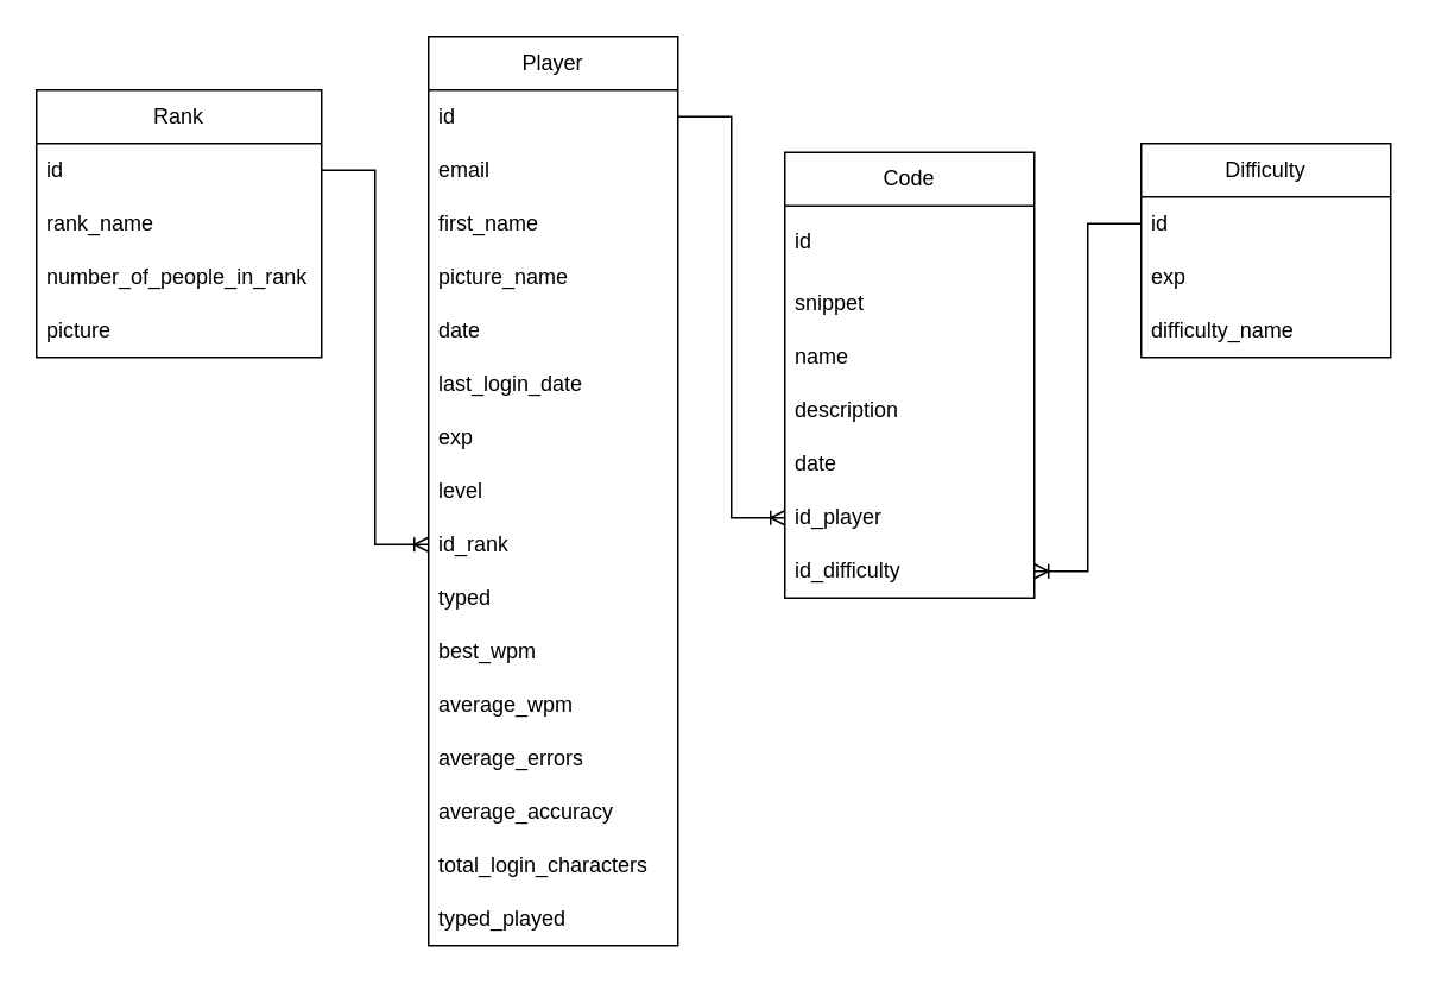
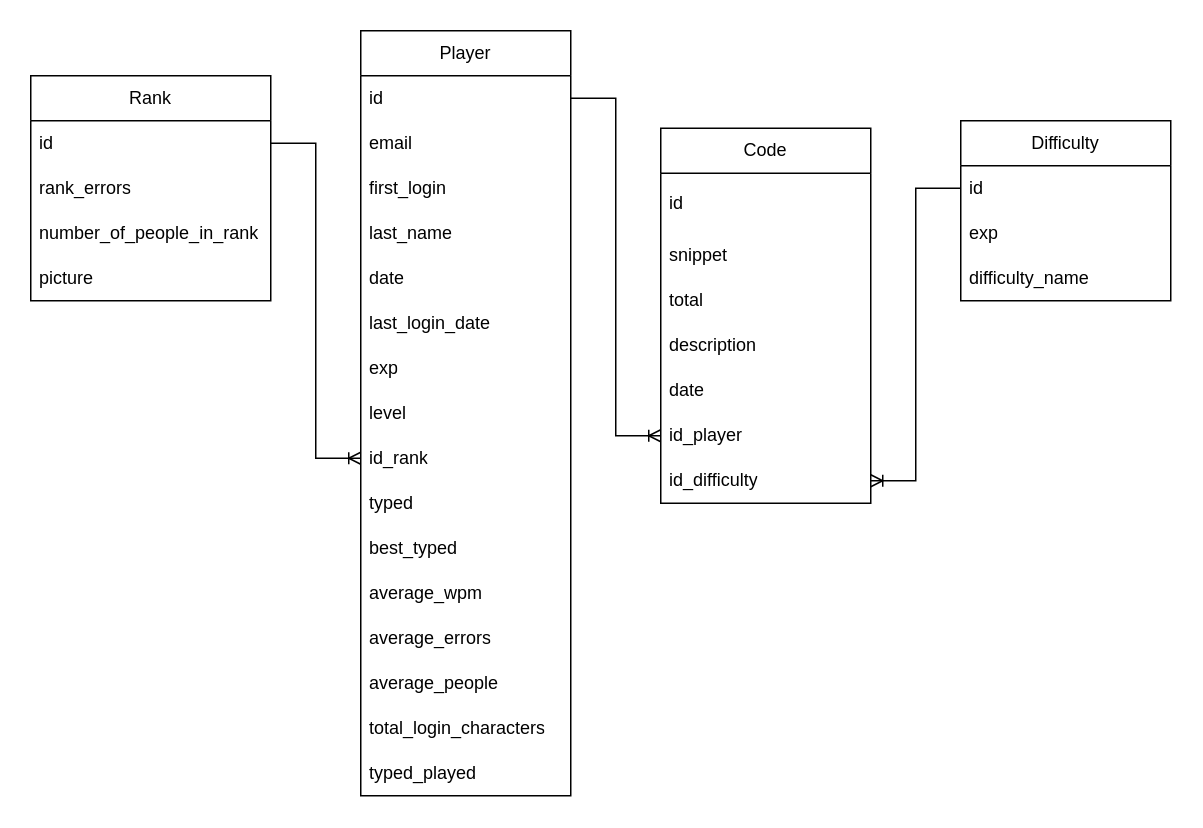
- <mxCell id="35" value="rank_name" style="text;strokeColor=none;fillColor=none;align=left;verticalAlign=middle;spacingLeft=4;spacingRight=4;overflow=hidden;points=[[0,0.5],[1,0.5]];portConstraint=eastwest;rotatable=0;whiteSpace=wrap;html=1;" vertex="1" parent="33"><mxGeometry y="60" width="160" height="30" as="geometry" /></mxCell>
+ <mxCell id="35" value="rank_errors" style="text;strokeColor=none;fillColor=none;align=left;verticalAlign=middle;spacingLeft=4;spacingRight=4;overflow=hidden;points=[[0,0.5],[1,0.5]];portConstraint=eastwest;rotatable=0;whiteSpace=wrap;html=1;" vertex="1" parent="33"><mxGeometry y="60" width="160" height="30" as="geometry" /></mxCell>
- <mxCell id="13" value="first_name" style="text;strokeColor=none;fillColor=none;align=left;verticalAlign=middle;spacingLeft=4;spacingRight=4;overflow=hidden;points=[[0,0.5],[1,0.5]];portConstraint=eastwest;rotatable=0;whiteSpace=wrap;html=1;" vertex="1" parent="10"><mxGeometry y="90" width="140" height="30" as="geometry" /></mxCell>
+ <mxCell id="13" value="first_login" style="text;strokeColor=none;fillColor=none;align=left;verticalAlign=middle;spacingLeft=4;spacingRight=4;overflow=hidden;points=[[0,0.5],[1,0.5]];portConstraint=eastwest;rotatable=0;whiteSpace=wrap;html=1;" vertex="1" parent="10"><mxGeometry y="90" width="140" height="30" as="geometry" /></mxCell>
- <mxCell id="14" value="picture_name" style="text;strokeColor=none;fillColor=none;align=left;verticalAlign=middle;spacingLeft=4;spacingRight=4;overflow=hidden;points=[[0,0.5],[1,0.5]];portConstraint=eastwest;rotatable=0;whiteSpace=wrap;html=1;" vertex="1" parent="10"><mxGeometry y="120" width="140" height="30" as="geometry" /></mxCell>
+ <mxCell id="14" value="last_name" style="text;strokeColor=none;fillColor=none;align=left;verticalAlign=middle;spacingLeft=4;spacingRight=4;overflow=hidden;points=[[0,0.5],[1,0.5]];portConstraint=eastwest;rotatable=0;whiteSpace=wrap;html=1;" vertex="1" parent="10"><mxGeometry y="120" width="140" height="30" as="geometry" /></mxCell>
- <mxCell id="5" value="name" style="text;strokeColor=none;fillColor=none;align=left;verticalAlign=middle;spacingLeft=4;spacingRight=4;overflow=hidden;points=[[0,0.5],[1,0.5]];portConstraint=eastwest;rotatable=0;whiteSpace=wrap;html=1;" vertex="1" parent="2"><mxGeometry y="100" width="140" height="30" as="geometry" /></mxCell>
+ <mxCell id="5" value="total" style="text;strokeColor=none;fillColor=none;align=left;verticalAlign=middle;spacingLeft=4;spacingRight=4;overflow=hidden;points=[[0,0.5],[1,0.5]];portConstraint=eastwest;rotatable=0;whiteSpace=wrap;html=1;" vertex="1" parent="2"><mxGeometry y="100" width="140" height="30" as="geometry" /></mxCell>
- <mxCell id="21" value="best_wpm" style="text;strokeColor=none;fillColor=none;align=left;verticalAlign=middle;spacingLeft=4;spacingRight=4;overflow=hidden;points=[[0,0.5],[1,0.5]];portConstraint=eastwest;rotatable=0;whiteSpace=wrap;html=1;" vertex="1" parent="10"><mxGeometry y="330" width="140" height="30" as="geometry" /></mxCell>
+ <mxCell id="21" value="best_typed" style="text;strokeColor=none;fillColor=none;align=left;verticalAlign=middle;spacingLeft=4;spacingRight=4;overflow=hidden;points=[[0,0.5],[1,0.5]];portConstraint=eastwest;rotatable=0;whiteSpace=wrap;html=1;" vertex="1" parent="10"><mxGeometry y="330" width="140" height="30" as="geometry" /></mxCell>
- <mxCell id="24" value="average_accuracy" style="text;strokeColor=none;fillColor=none;align=left;verticalAlign=middle;spacingLeft=4;spacingRight=4;overflow=hidden;points=[[0,0.5],[1,0.5]];portConstraint=eastwest;rotatable=0;whiteSpace=wrap;html=1;" vertex="1" parent="10"><mxGeometry y="420" width="140" height="30" as="geometry" /></mxCell>
+ <mxCell id="24" value="average_people" style="text;strokeColor=none;fillColor=none;align=left;verticalAlign=middle;spacingLeft=4;spacingRight=4;overflow=hidden;points=[[0,0.5],[1,0.5]];portConstraint=eastwest;rotatable=0;whiteSpace=wrap;html=1;" vertex="1" parent="10"><mxGeometry y="420" width="140" height="30" as="geometry" /></mxCell>
